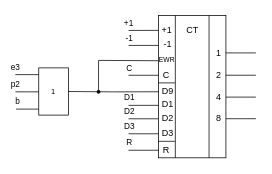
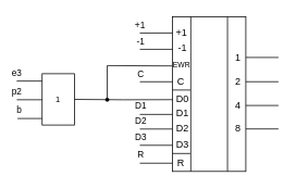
- <mxCell id="5" value="CT" style="text;html=1;align=center;verticalAlign=middle;resizable=0;points=[];autosize=1;strokeColor=none;fillColor=none;" parent="1" vertex="1"><mxGeometry x="241" y="30" width="30" height="20" as="geometry" /></mxCell>
- <mxCell id="14" value="D9" style="text;html=1;align=center;verticalAlign=middle;resizable=0;points=[];autosize=1;strokeColor=none;fillColor=none;" parent="1" vertex="1"><mxGeometry x="208" y="111.5" width="30" height="20" as="geometry" /></mxCell>
+ <mxCell id="14" value="D0" style="text;html=1;align=center;verticalAlign=middle;resizable=0;points=[];autosize=1;strokeColor=none;fillColor=none;" parent="1" vertex="1"><mxGeometry x="208" y="111.5" width="30" height="20" as="geometry" /></mxCell>
